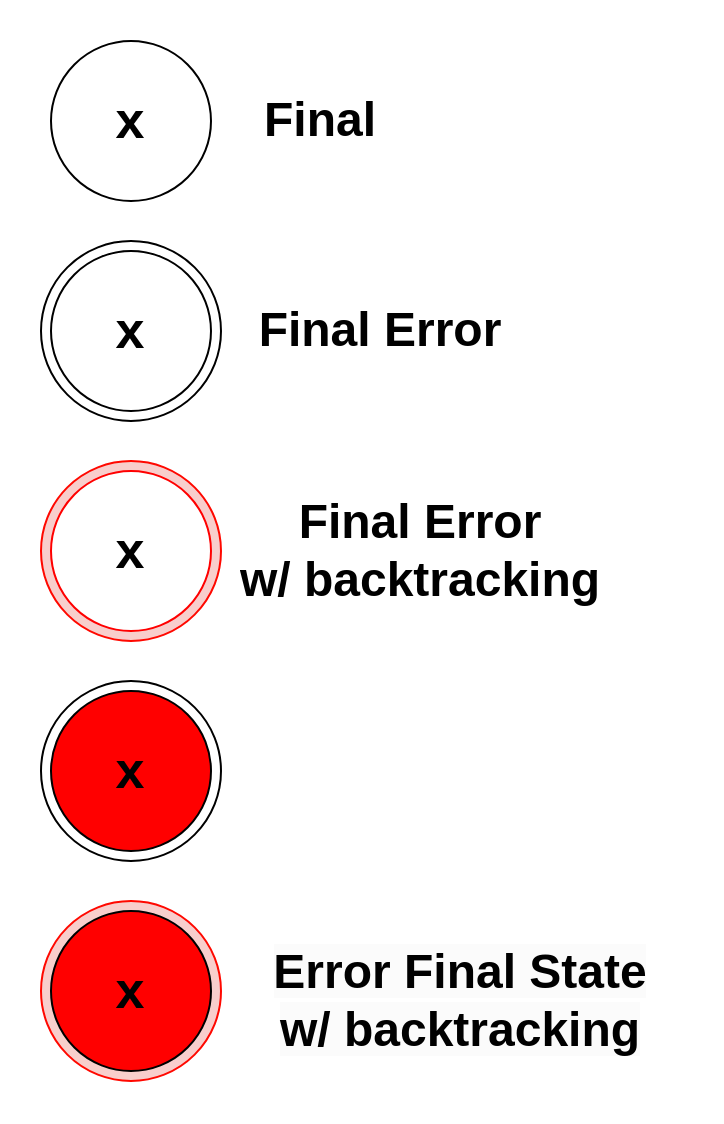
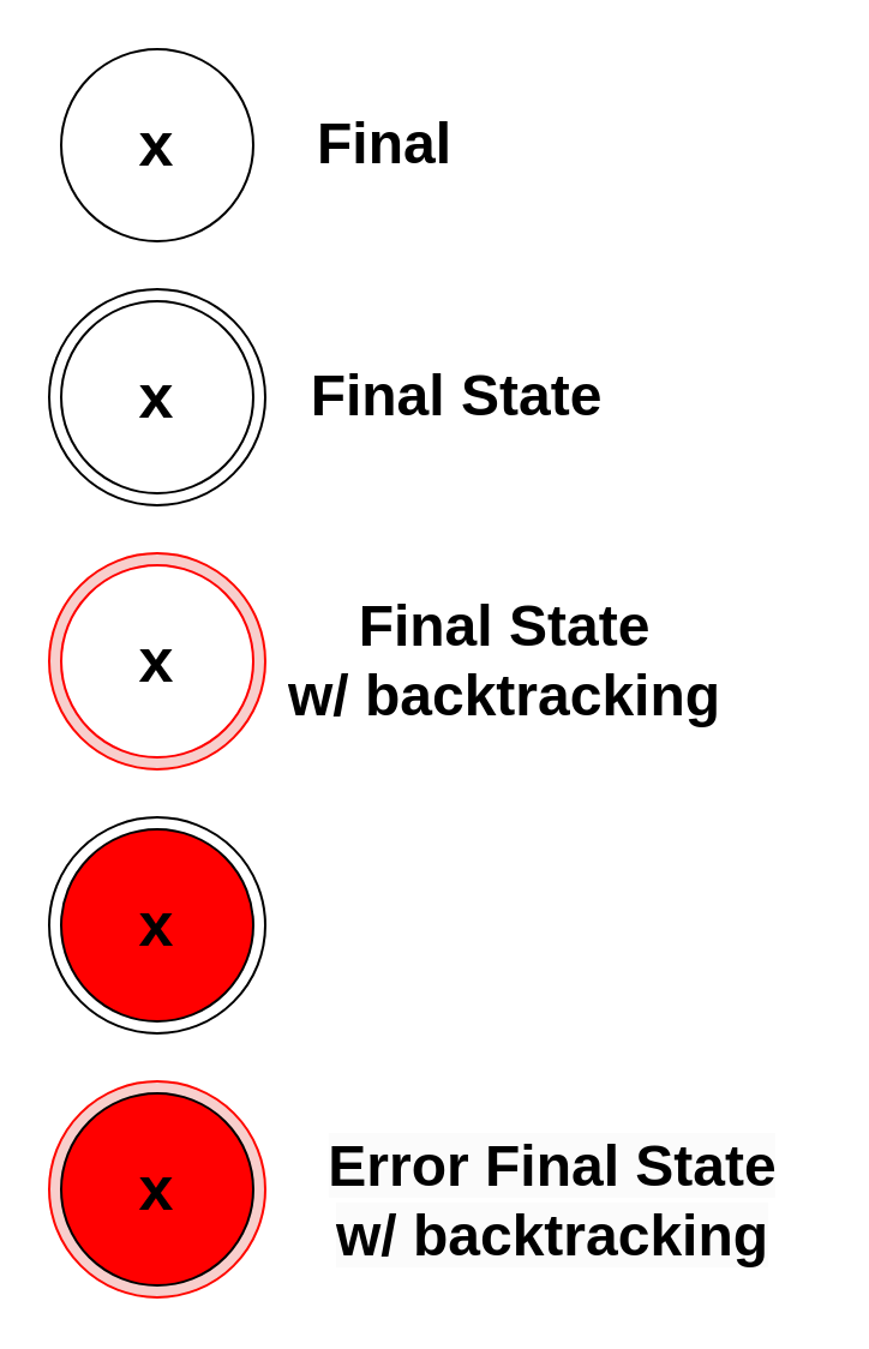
- <mxCell id="6" value="&lt;font size=&quot;1&quot; style=&quot;&quot;&gt;&lt;b style=&quot;font-size: 24px;&quot;&gt;Final Error&lt;br&gt;&lt;/b&gt;&lt;/font&gt;" style="text;strokeColor=none;fillColor=none;align=center;verticalAlign=middle;spacingLeft=4;spacingRight=4;overflow=hidden;points=[[0,0.5],[1,0.5]];portConstraint=eastwest;rotatable=0;whiteSpace=wrap;html=1;" vertex="1" parent="1"><mxGeometry x="105" y="143.75" width="170" height="42.5" as="geometry" /></mxCell>
+ <mxCell id="6" value="&lt;font size=&quot;1&quot; style=&quot;&quot;&gt;&lt;b style=&quot;font-size: 24px;&quot;&gt;Final State&lt;br&gt;&lt;/b&gt;&lt;/font&gt;" style="text;strokeColor=none;fillColor=none;align=center;verticalAlign=middle;spacingLeft=4;spacingRight=4;overflow=hidden;points=[[0,0.5],[1,0.5]];portConstraint=eastwest;rotatable=0;whiteSpace=wrap;html=1;" vertex="1" parent="1"><mxGeometry x="105" y="143.75" width="170" height="42.5" as="geometry" /></mxCell>
- <mxCell id="9" value="&lt;font size=&quot;1&quot; style=&quot;&quot;&gt;&lt;b style=&quot;font-size: 24px;&quot;&gt;Final Error&lt;br&gt;w/ backtracking&lt;br&gt;&lt;/b&gt;&lt;/font&gt;" style="text;strokeColor=none;fillColor=none;align=center;verticalAlign=middle;spacingLeft=4;spacingRight=4;overflow=hidden;points=[[0,0.5],[1,0.5]];portConstraint=eastwest;rotatable=0;whiteSpace=wrap;html=1;" vertex="1" parent="1"><mxGeometry x="105" y="241.88" width="210" height="66.25" as="geometry" /></mxCell>
+ <mxCell id="9" value="&lt;font size=&quot;1&quot; style=&quot;&quot;&gt;&lt;b style=&quot;font-size: 24px;&quot;&gt;Final State&lt;br&gt;w/ backtracking&lt;br&gt;&lt;/b&gt;&lt;/font&gt;" style="text;strokeColor=none;fillColor=none;align=center;verticalAlign=middle;spacingLeft=4;spacingRight=4;overflow=hidden;points=[[0,0.5],[1,0.5]];portConstraint=eastwest;rotatable=0;whiteSpace=wrap;html=1;" vertex="1" parent="1"><mxGeometry x="105" y="241.88" width="210" height="66.25" as="geometry" /></mxCell>
